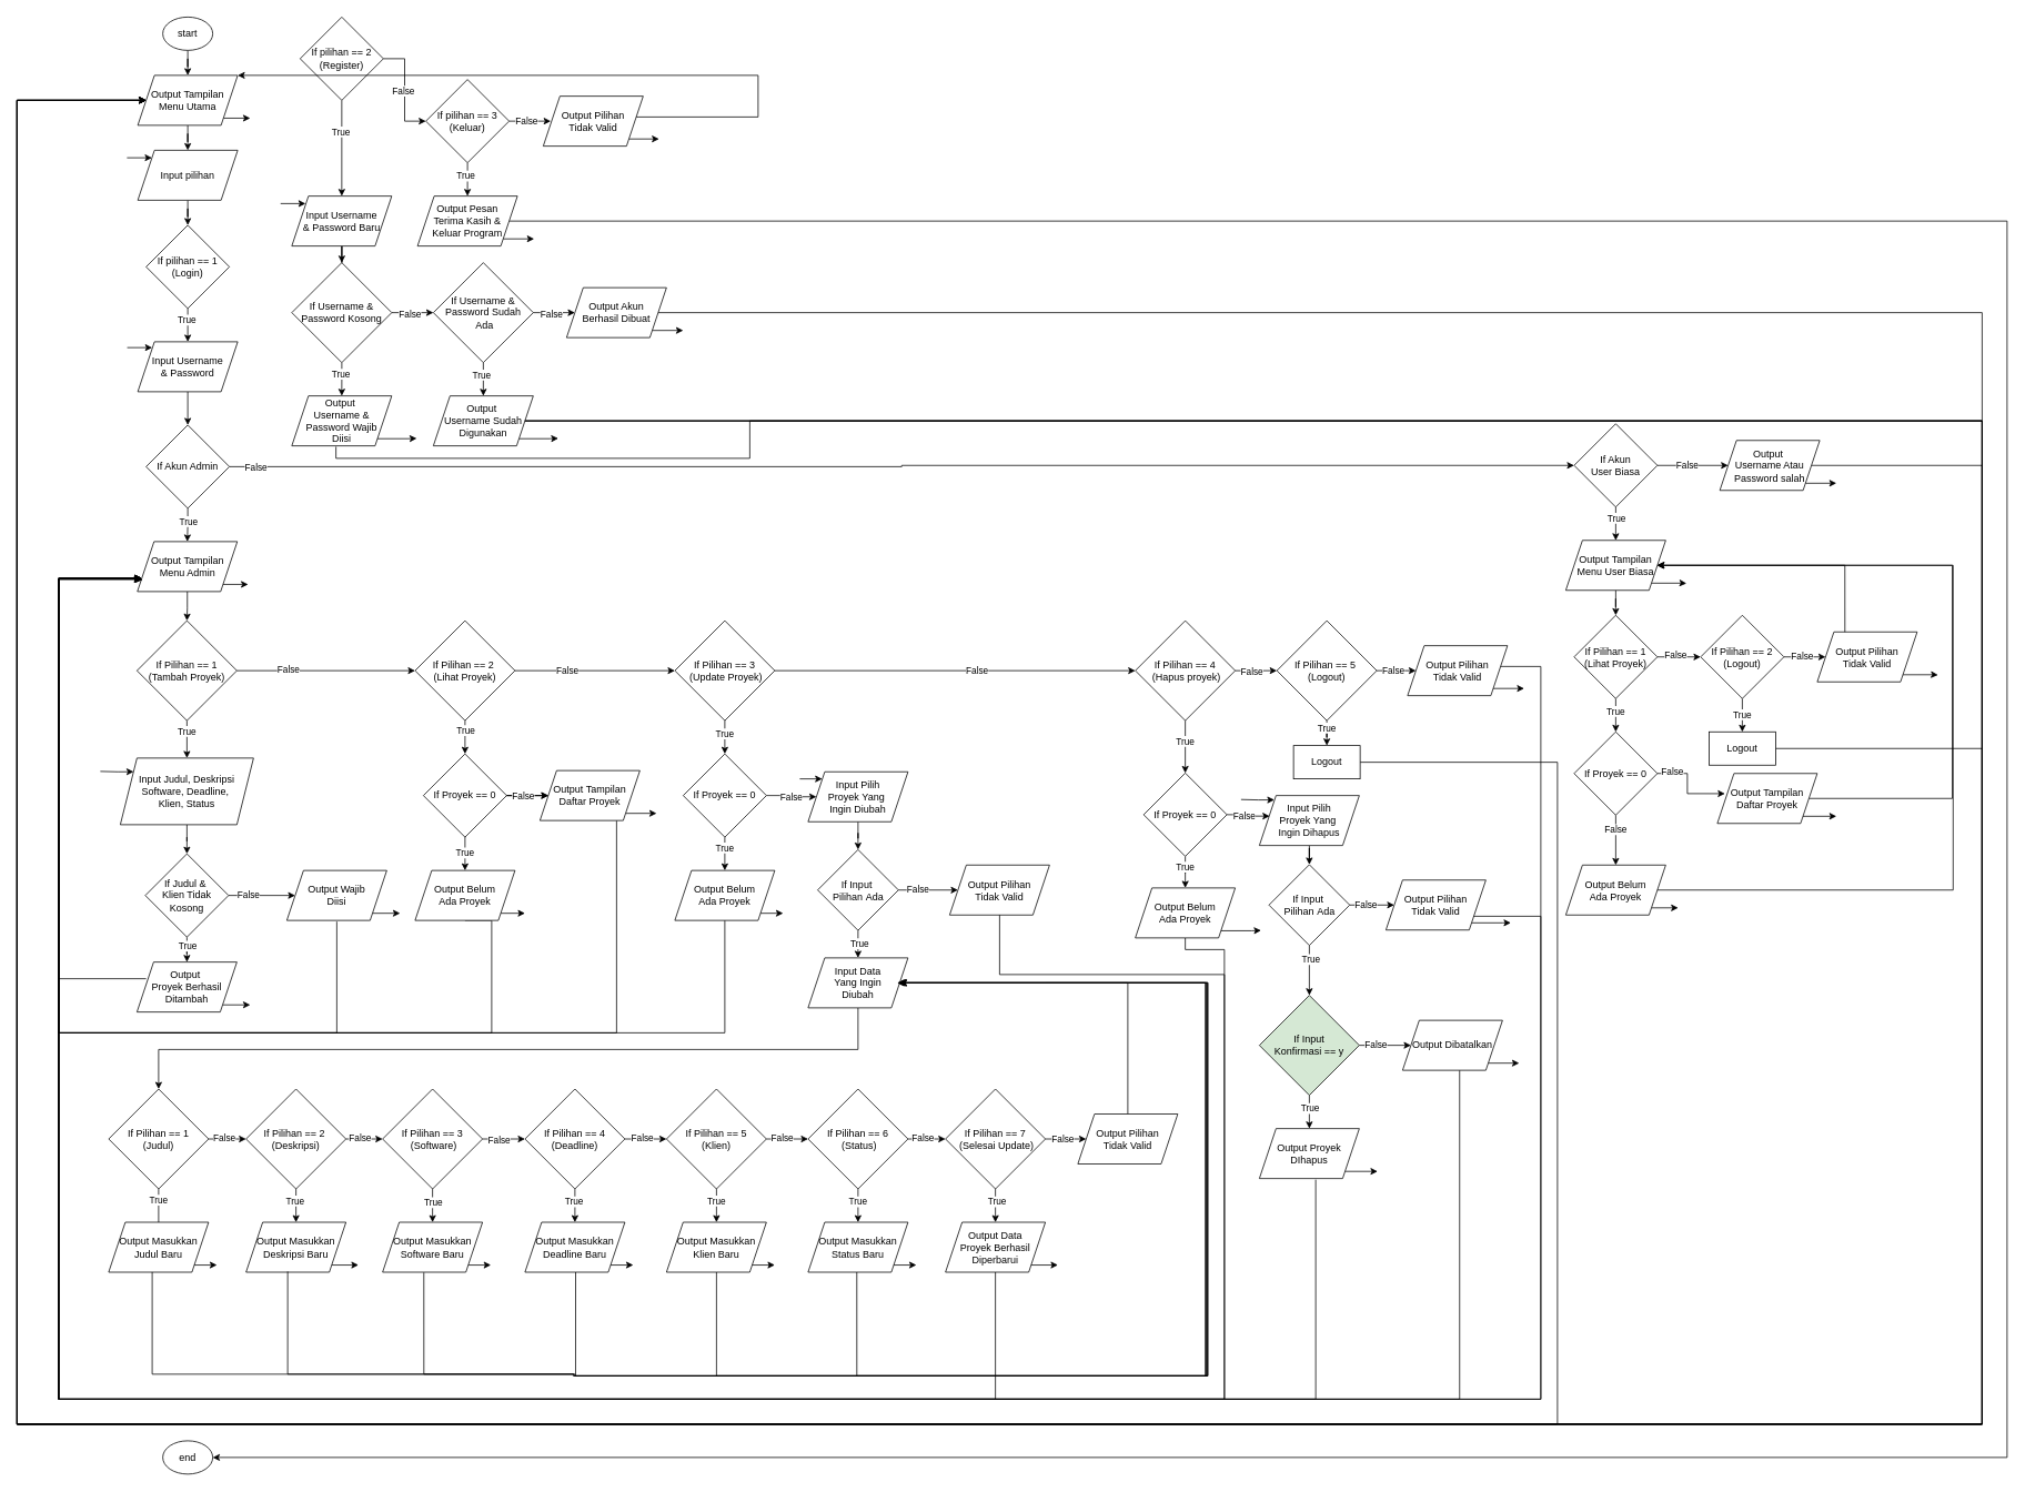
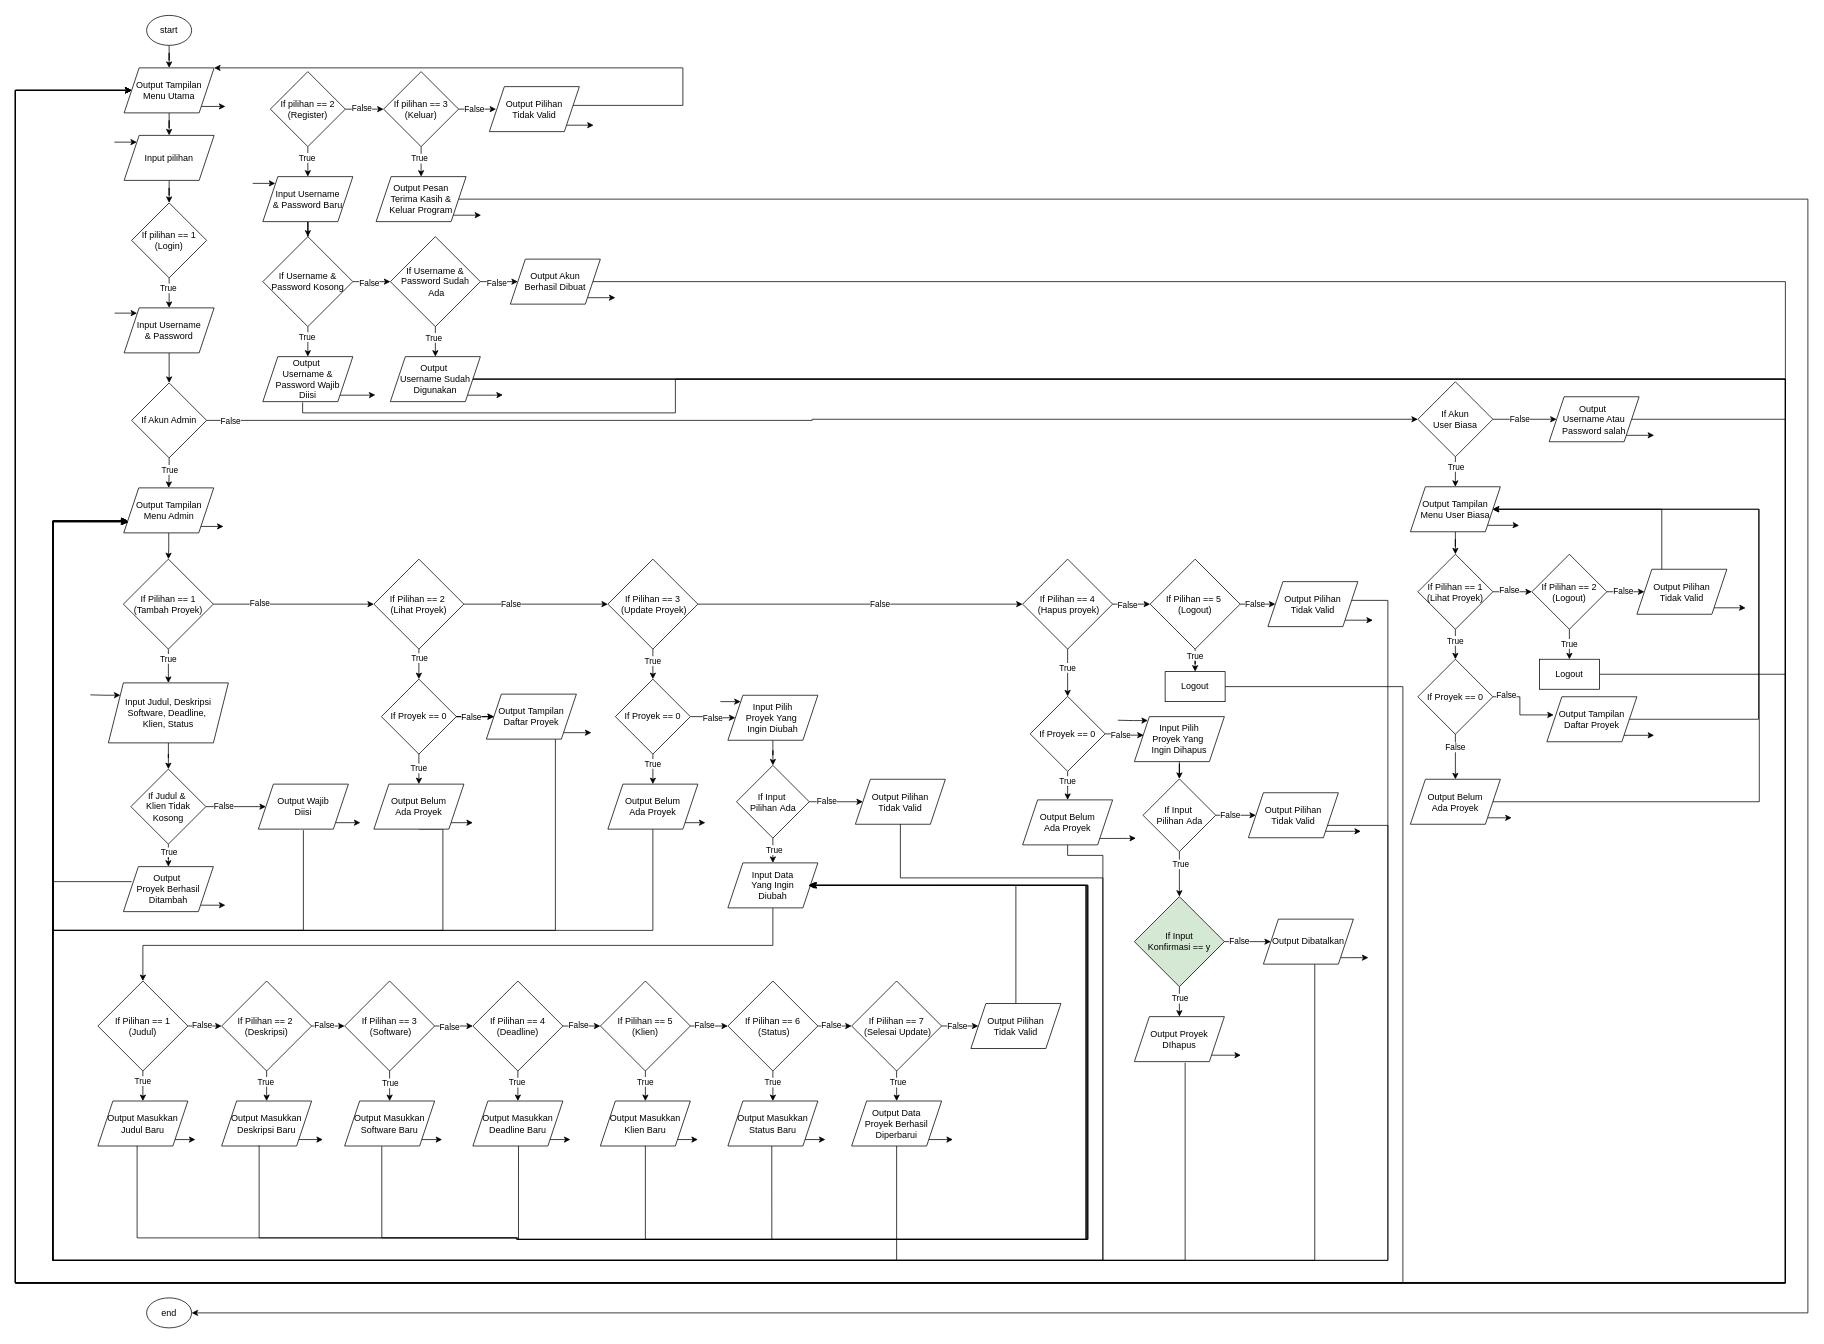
- <mxCell id="15" value="&lt;div&gt;&lt;span style=&quot;background-color: transparent; color: light-dark(rgb(0, 0, 0), rgb(255, 255, 255));&quot;&gt;If pilihan == 2&lt;/span&gt;&lt;/div&gt;&lt;div&gt;(Register)&lt;/div&gt;" style="rhombus;whiteSpace=wrap;html=1;" parent="1" vertex="1"><mxGeometry x="359.96" y="20" width="100" height="100" as="geometry" /></mxCell>
+ <mxCell id="15" value="&lt;div&gt;&lt;span style=&quot;background-color: transparent; color: light-dark(rgb(0, 0, 0), rgb(255, 255, 255));&quot;&gt;If pilihan == 2&lt;/span&gt;&lt;/div&gt;&lt;div&gt;(Register)&lt;/div&gt;" style="rhombus;whiteSpace=wrap;html=1;" parent="1" vertex="1"><mxGeometry x="359.96" y="95" width="100" height="100" as="geometry" /></mxCell>
- <mxCell id="181" value="" style="edgeStyle=orthogonalEdgeStyle;rounded=0;orthogonalLoop=1;jettySize=auto;html=1;endArrow=none;" parent="1" source="183" target="219" edge="1"><mxGeometry relative="1" as="geometry" /></mxCell>
+ <mxCell id="181" value="" style="edgeStyle=orthogonalEdgeStyle;rounded=0;orthogonalLoop=1;jettySize=auto;html=1;" parent="1" source="183" target="219" edge="1"><mxGeometry relative="1" as="geometry" /></mxCell>
